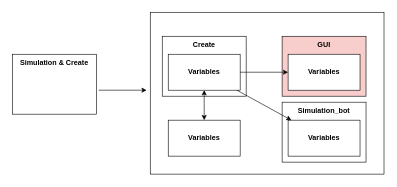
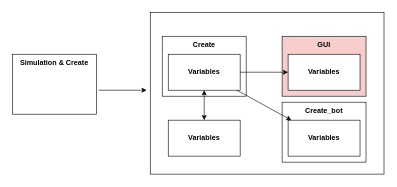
- <mxCell id="12" value="&lt;b&gt;Simulation_bot&lt;br&gt;&lt;br&gt;&lt;/b&gt;" style="rounded=0;whiteSpace=wrap;html=1;verticalAlign=top;" vertex="1" parent="11"><mxGeometry width="140" height="100" as="geometry" /></mxCell>
+ <mxCell id="12" value="&lt;b&gt;Create_bot&lt;br&gt;&lt;br&gt;&lt;/b&gt;" style="rounded=0;whiteSpace=wrap;html=1;verticalAlign=top;" vertex="1" parent="11"><mxGeometry width="140" height="100" as="geometry" /></mxCell>
